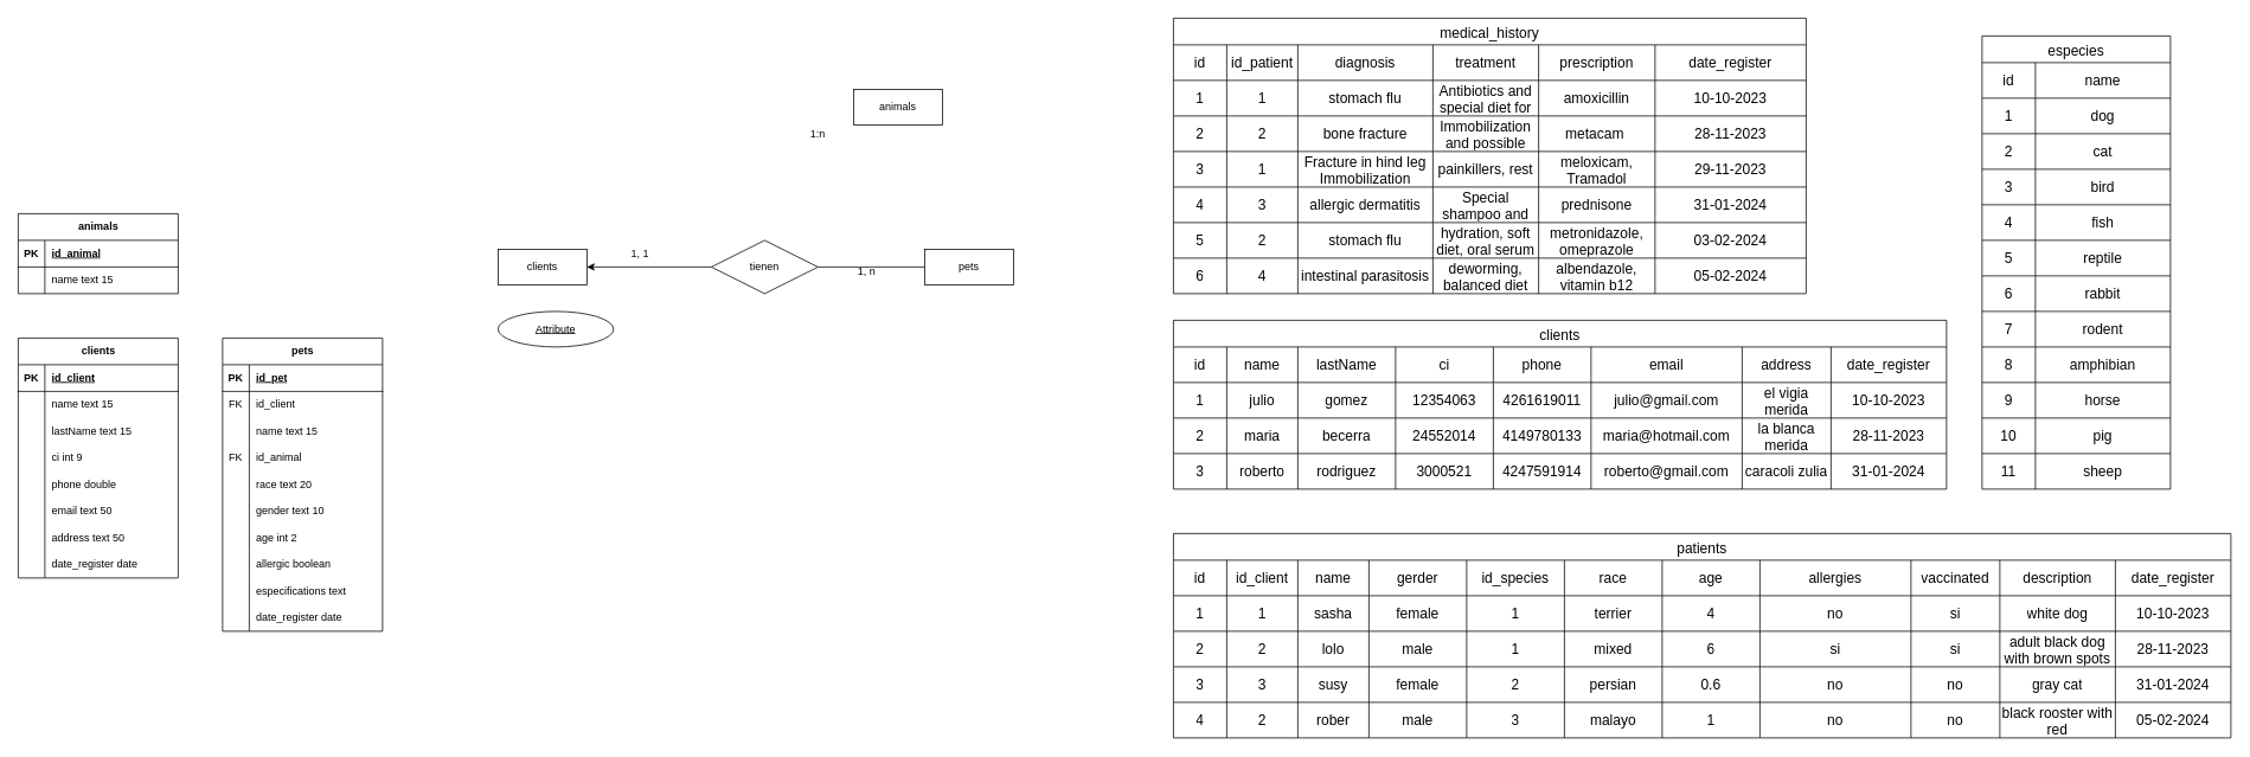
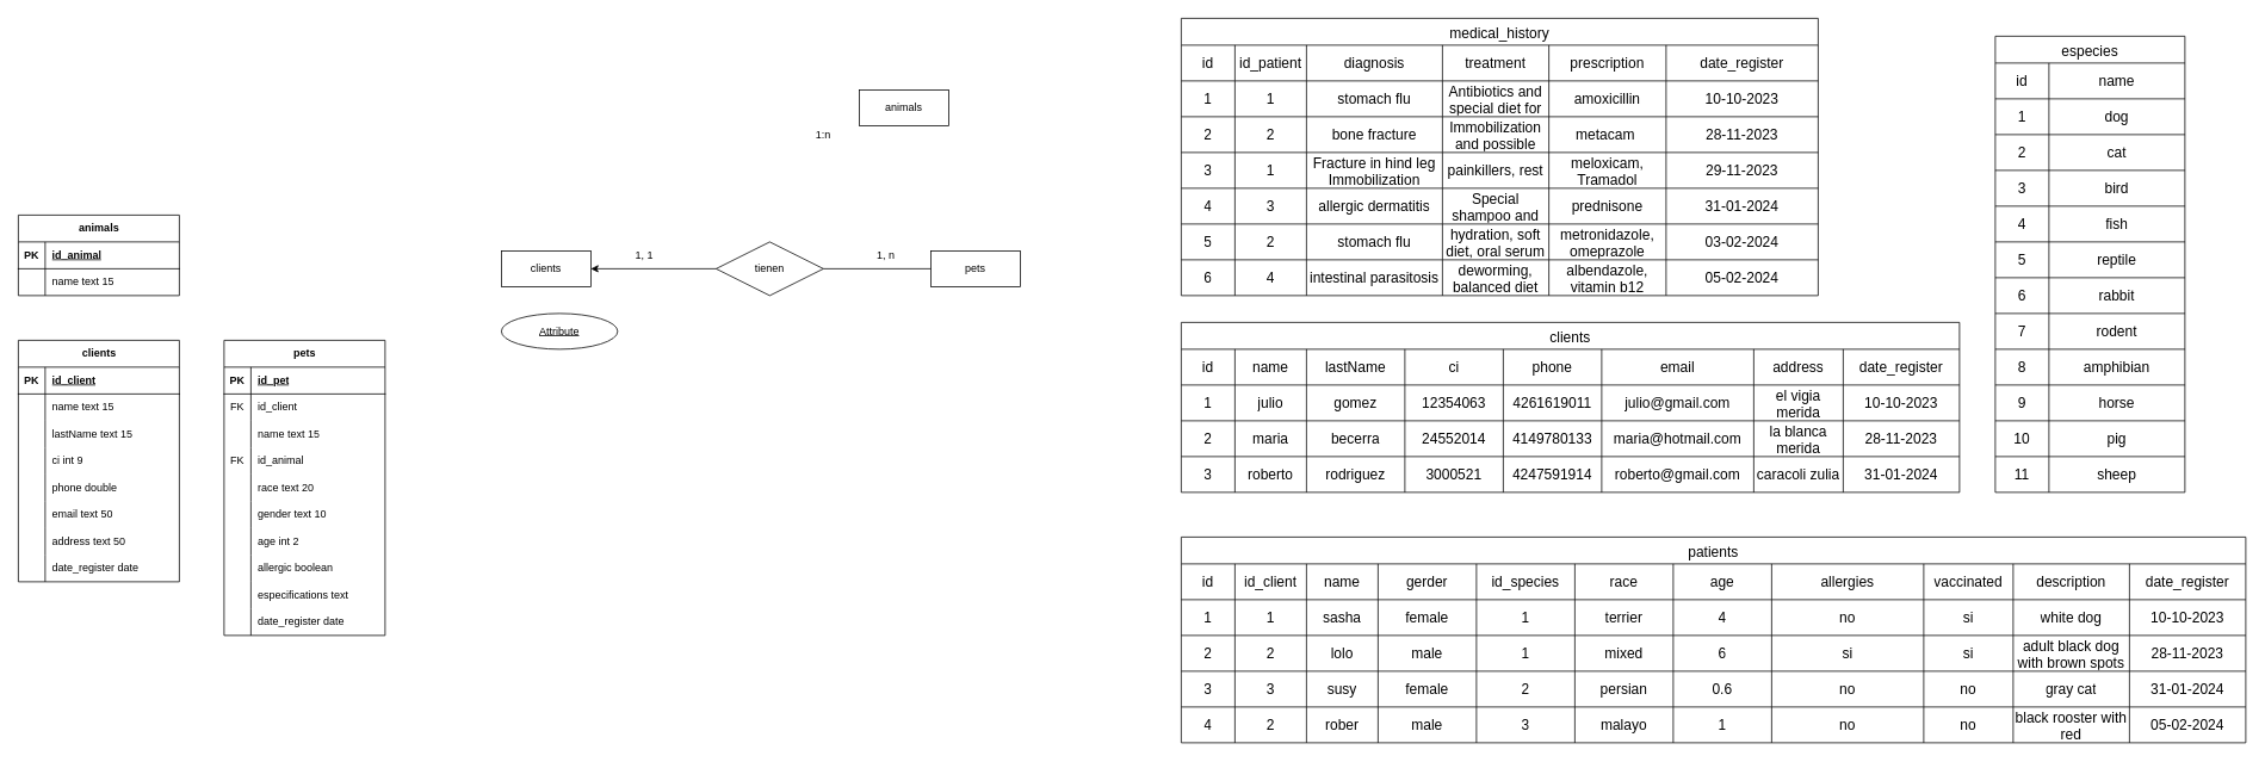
- <mxCell id="70" value="1, n" style="text;strokeColor=none;align=center;fillColor=none;html=1;verticalAlign=middle;whiteSpace=wrap;rounded=0;" parent="1" vertex="1"><mxGeometry x="945" y="290" width="60" height="30" as="geometry" /></mxCell>
+ <mxCell id="70" value="1, n" style="text;strokeColor=none;align=center;fillColor=none;html=1;verticalAlign=middle;whiteSpace=wrap;rounded=0;" parent="1" vertex="1"><mxGeometry x="960" y="270" width="60" height="30" as="geometry" /></mxCell>
